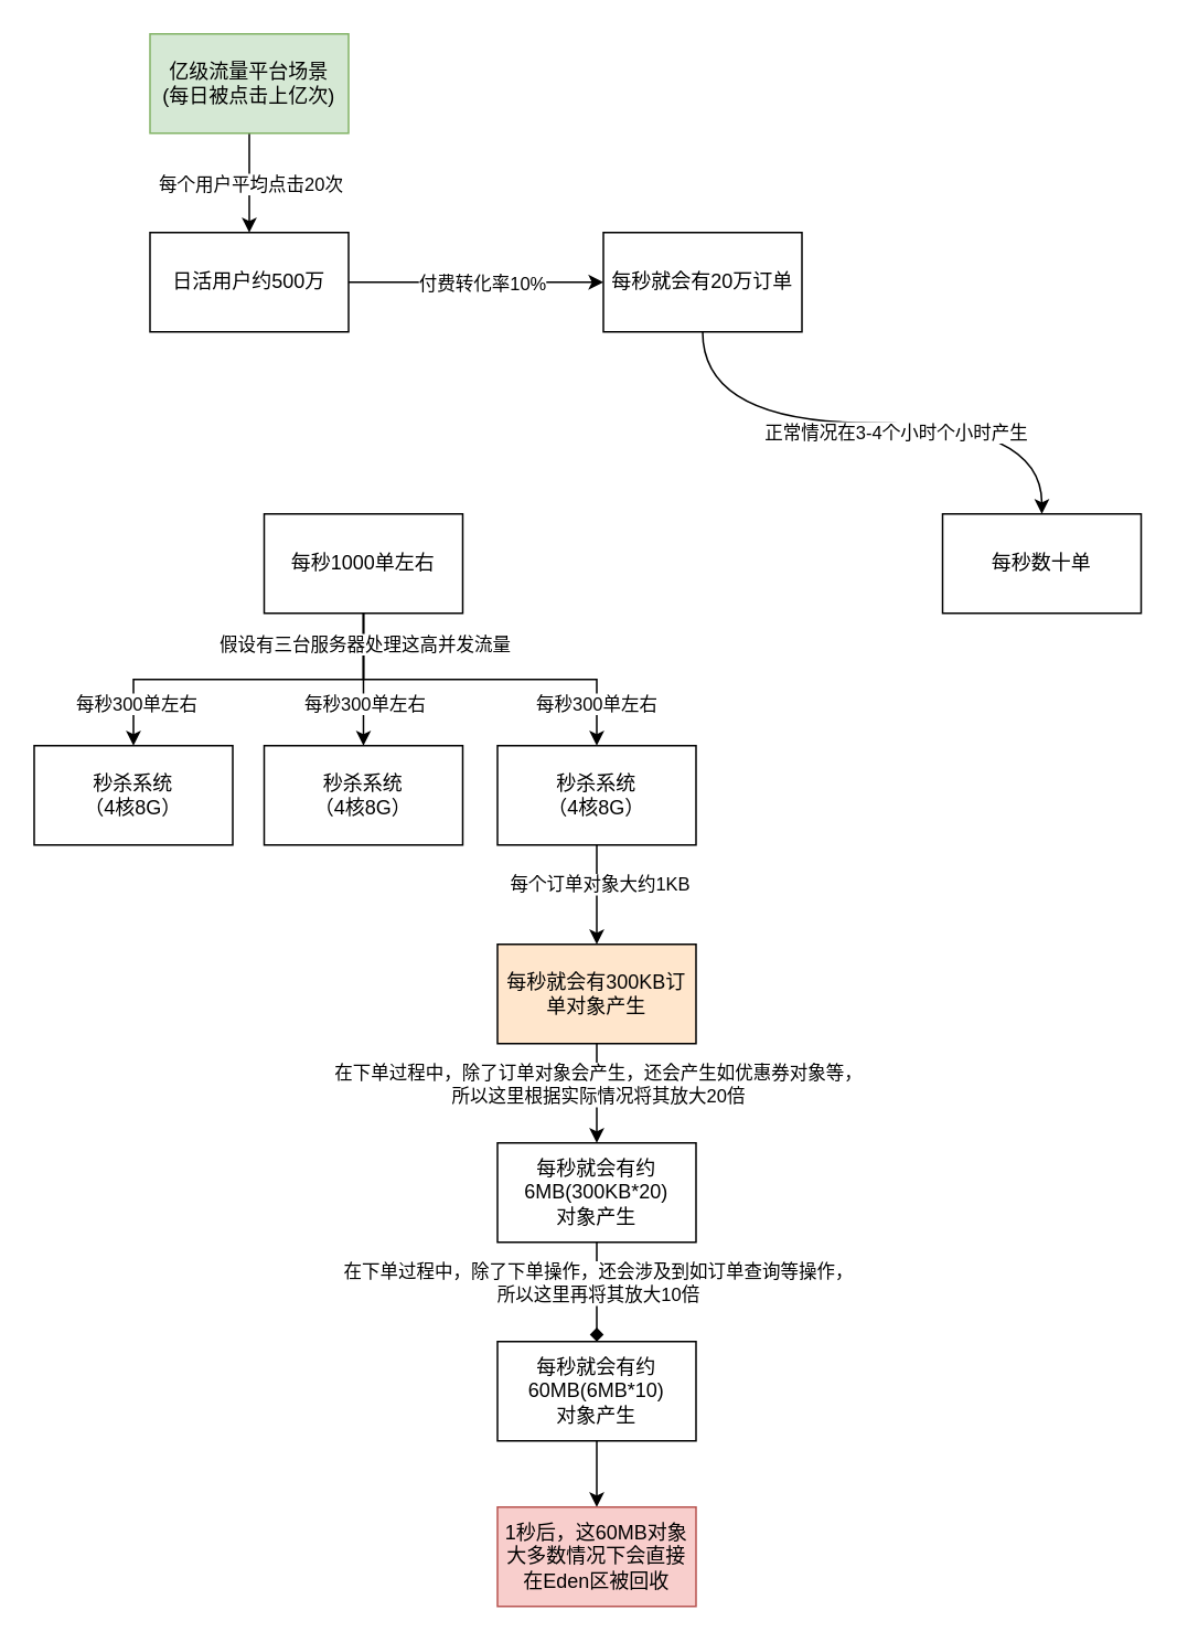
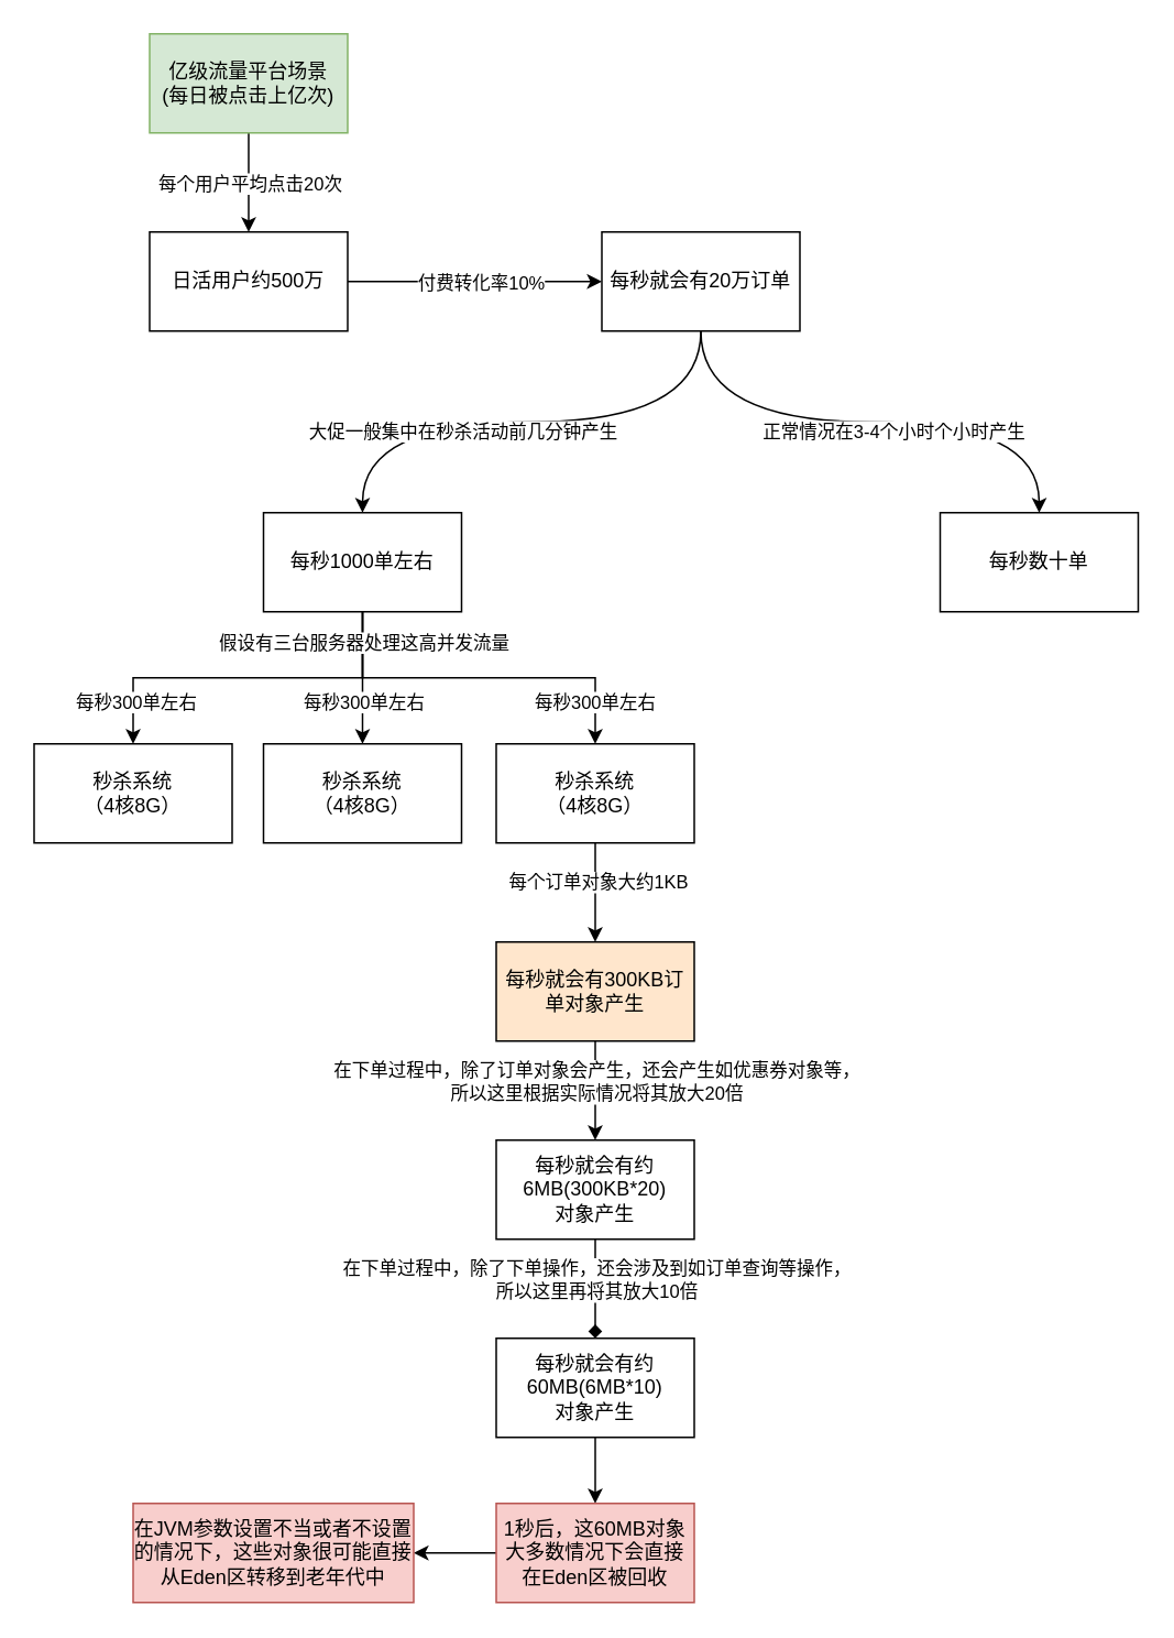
+ <mxCell id="8" style="edgeStyle=orthogonalEdgeStyle;rounded=0;orthogonalLoop=1;jettySize=auto;html=1;exitX=0.5;exitY=1;exitDx=0;exitDy=0;entryX=0.5;entryY=0;entryDx=0;entryDy=0;curved=1;" edge="1" parent="1" source="12" target="20"><mxGeometry relative="1" as="geometry" /></mxCell>
+ <mxCell id="9" value="大促一般集中在秒杀活动前几分钟产生" style="edgeLabel;html=1;align=center;verticalAlign=middle;resizable=0;points=[];" vertex="1" connectable="0" parent="8"><mxGeometry x="0.232" y="2" relative="1" as="geometry"><mxPoint x="-6" y="3" as="offset" /></mxGeometry></mxCell>
+ <mxCell id="37" value="在JVM参数设置不当或者不设置的情况下，这些对象很可能直接从Eden区转移到老年代中" style="rounded=0;whiteSpace=wrap;html=1;fillColor=#f8cecc;strokeColor=#b85450;" vertex="1" parent="1"><mxGeometry x="80" y="910" width="170" height="60" as="geometry" /></mxCell>
+ <mxCell id="35" value="" style="edgeStyle=orthogonalEdgeStyle;rounded=0;orthogonalLoop=1;jettySize=auto;html=1;" edge="1" parent="1" source="36" target="37"><mxGeometry relative="1" as="geometry" /></mxCell>
